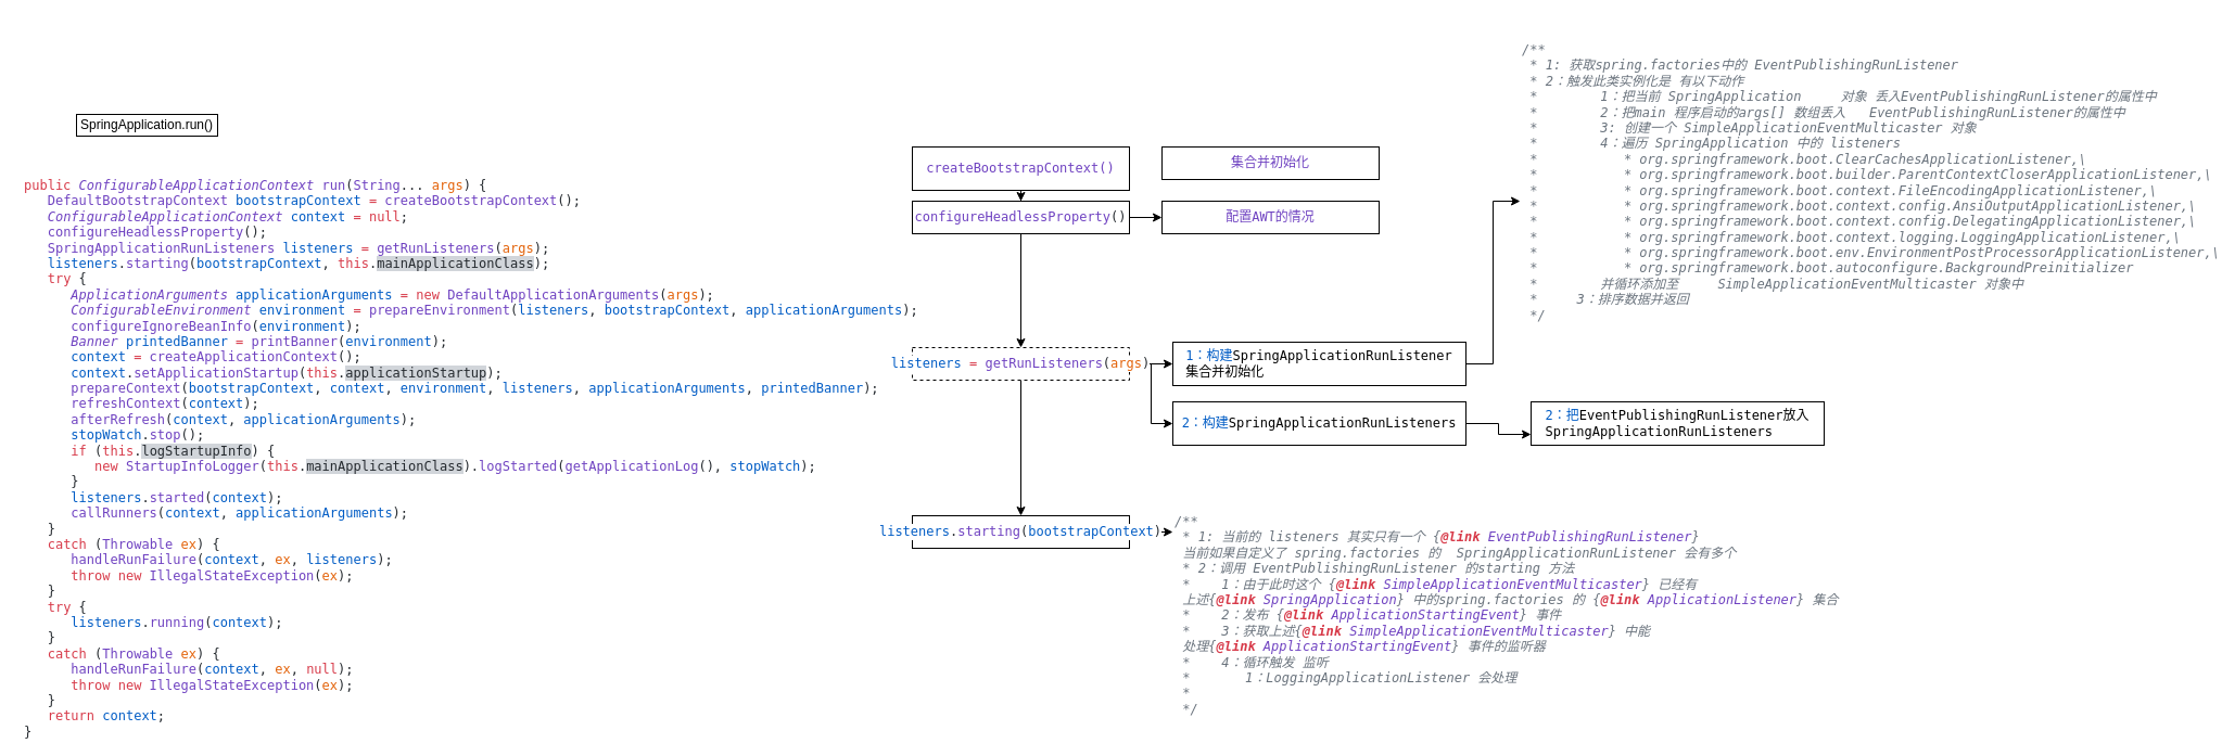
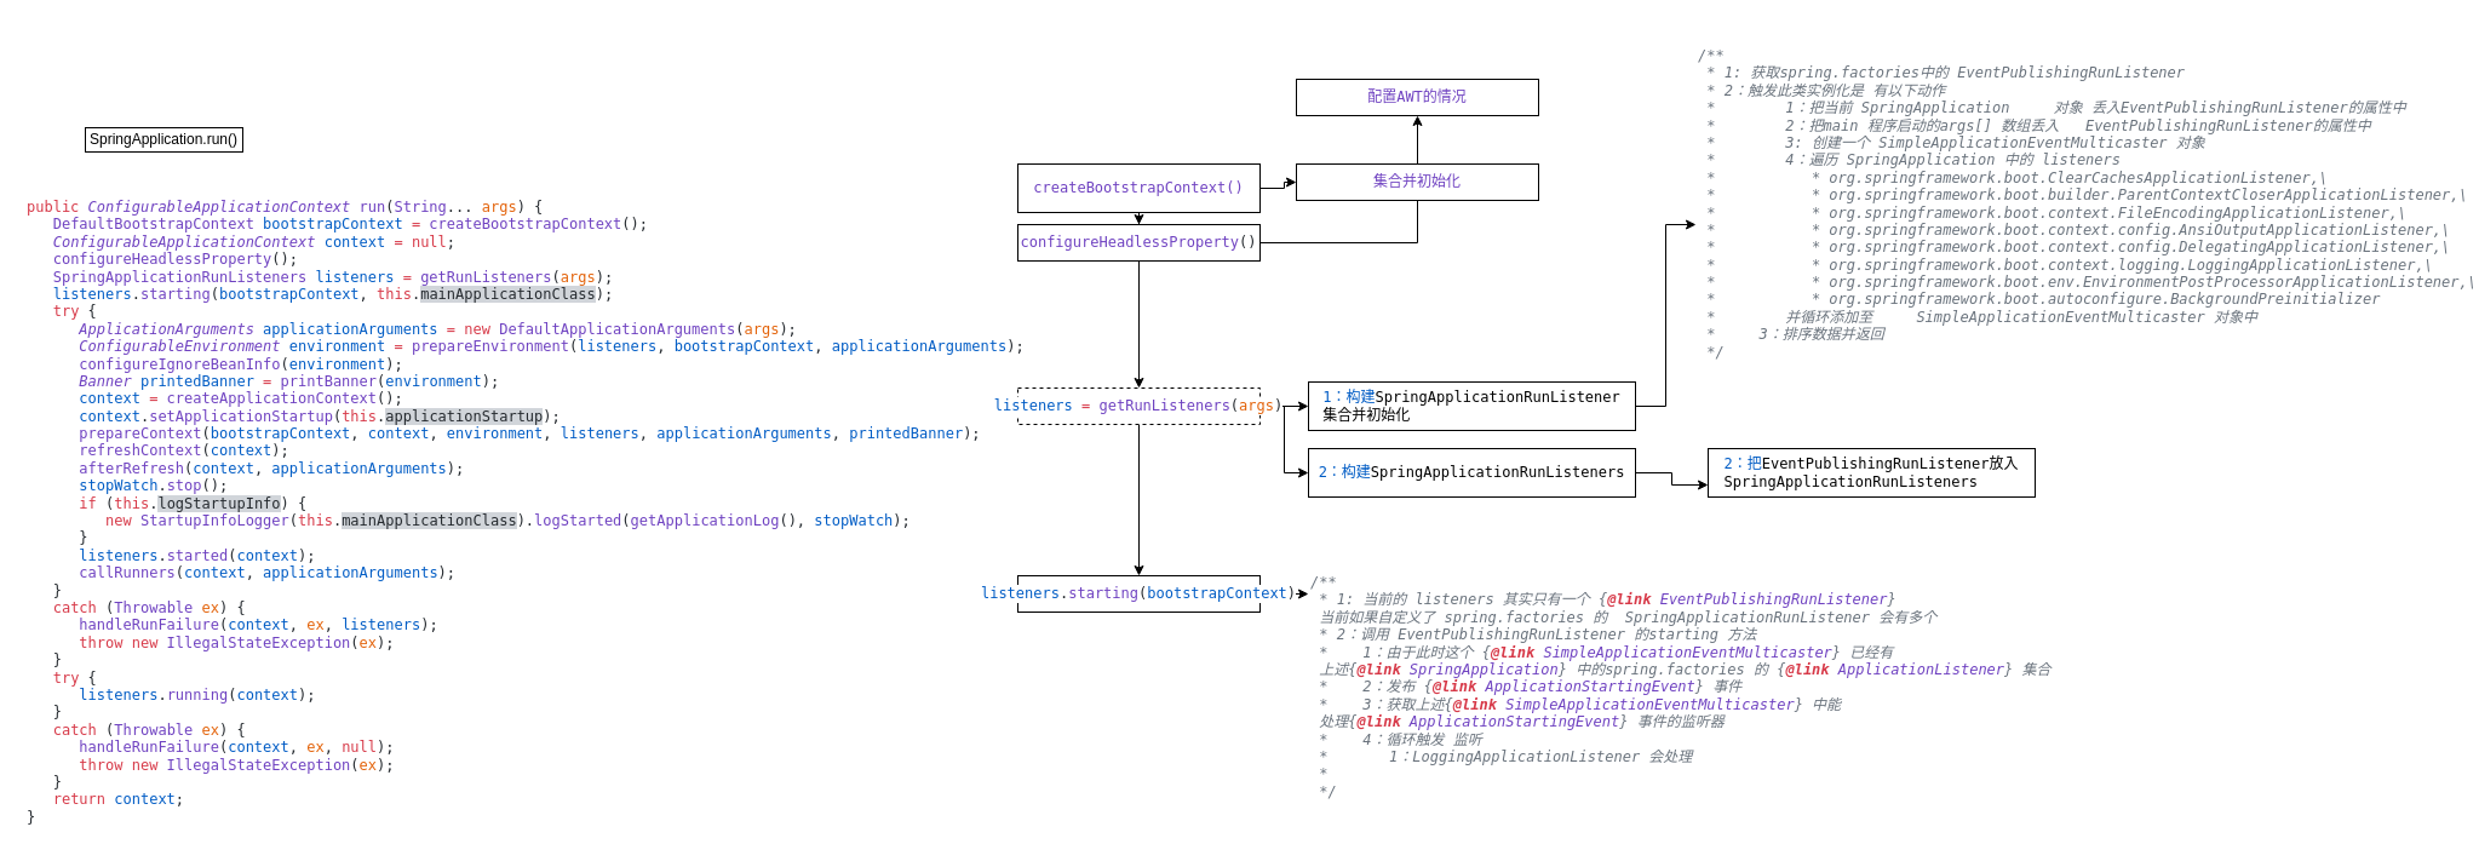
+ <mxCell id="5" style="edgeStyle=orthogonalEdgeStyle;rounded=0;orthogonalLoop=1;jettySize=auto;html=1;entryX=0;entryY=0.5;entryDx=0;entryDy=0;" edge="1" parent="1" source="6" target="16"><mxGeometry relative="1" as="geometry" /></mxCell>
- <mxCell id="17" value="&lt;pre style=&quot;background-color: rgb(255, 255, 255); font-family: &amp;quot;JetBrains Mono&amp;quot;, monospace; font-size: 9pt;&quot;&gt;&lt;pre style=&quot;font-size: 9pt; text-align: left; font-family: &amp;quot;JetBrains Mono&amp;quot;, monospace;&quot;&gt;&lt;font color=&quot;#6f42c1&quot;&gt;配置AWT的情况&lt;/font&gt;&lt;/pre&gt;&lt;/pre&gt;" style="rounded=0;whiteSpace=wrap;html=1;" vertex="1" parent="1"><mxGeometry x="1070" y="185" width="200" height="30" as="geometry" /></mxCell>
+ <mxCell id="17" value="&lt;pre style=&quot;background-color: rgb(255, 255, 255); font-family: &amp;quot;JetBrains Mono&amp;quot;, monospace; font-size: 9pt;&quot;&gt;&lt;pre style=&quot;font-size: 9pt; text-align: left; font-family: &amp;quot;JetBrains Mono&amp;quot;, monospace;&quot;&gt;&lt;font color=&quot;#6f42c1&quot;&gt;配置AWT的情况&lt;/font&gt;&lt;/pre&gt;&lt;/pre&gt;" style="rounded=0;whiteSpace=wrap;html=1;" vertex="1" parent="1"><mxGeometry x="1070" y="65" width="200" height="30" as="geometry" /></mxCell>
